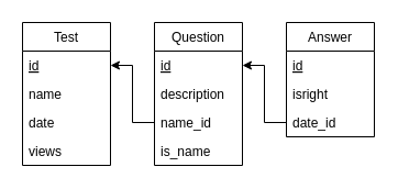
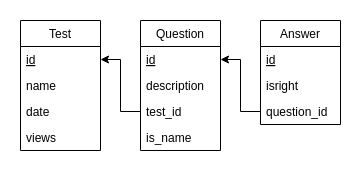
- <mxCell id="10" value="name_id&#10;" style="text;strokeColor=none;fillColor=none;align=left;verticalAlign=top;spacingLeft=4;spacingRight=4;overflow=hidden;rotatable=0;points=[[0,0.5],[1,0.5]];portConstraint=eastwest;" parent="7" vertex="1"><mxGeometry y="78" width="80" height="26" as="geometry" /></mxCell>
+ <mxCell id="10" value="test_id&#10;" style="text;strokeColor=none;fillColor=none;align=left;verticalAlign=top;spacingLeft=4;spacingRight=4;overflow=hidden;rotatable=0;points=[[0,0.5],[1,0.5]];portConstraint=eastwest;" parent="7" vertex="1"><mxGeometry y="78" width="80" height="26" as="geometry" /></mxCell>
- <mxCell id="16" value="date_id" style="text;strokeColor=none;fillColor=none;align=left;verticalAlign=top;spacingLeft=4;spacingRight=4;overflow=hidden;rotatable=0;points=[[0,0.5],[1,0.5]];portConstraint=eastwest;fontStyle=0" parent="13" vertex="1"><mxGeometry y="78" width="80" height="26" as="geometry" /></mxCell>
+ <mxCell id="16" value="question_id" style="text;strokeColor=none;fillColor=none;align=left;verticalAlign=top;spacingLeft=4;spacingRight=4;overflow=hidden;rotatable=0;points=[[0,0.5],[1,0.5]];portConstraint=eastwest;fontStyle=0" parent="13" vertex="1"><mxGeometry y="78" width="80" height="26" as="geometry" /></mxCell>
